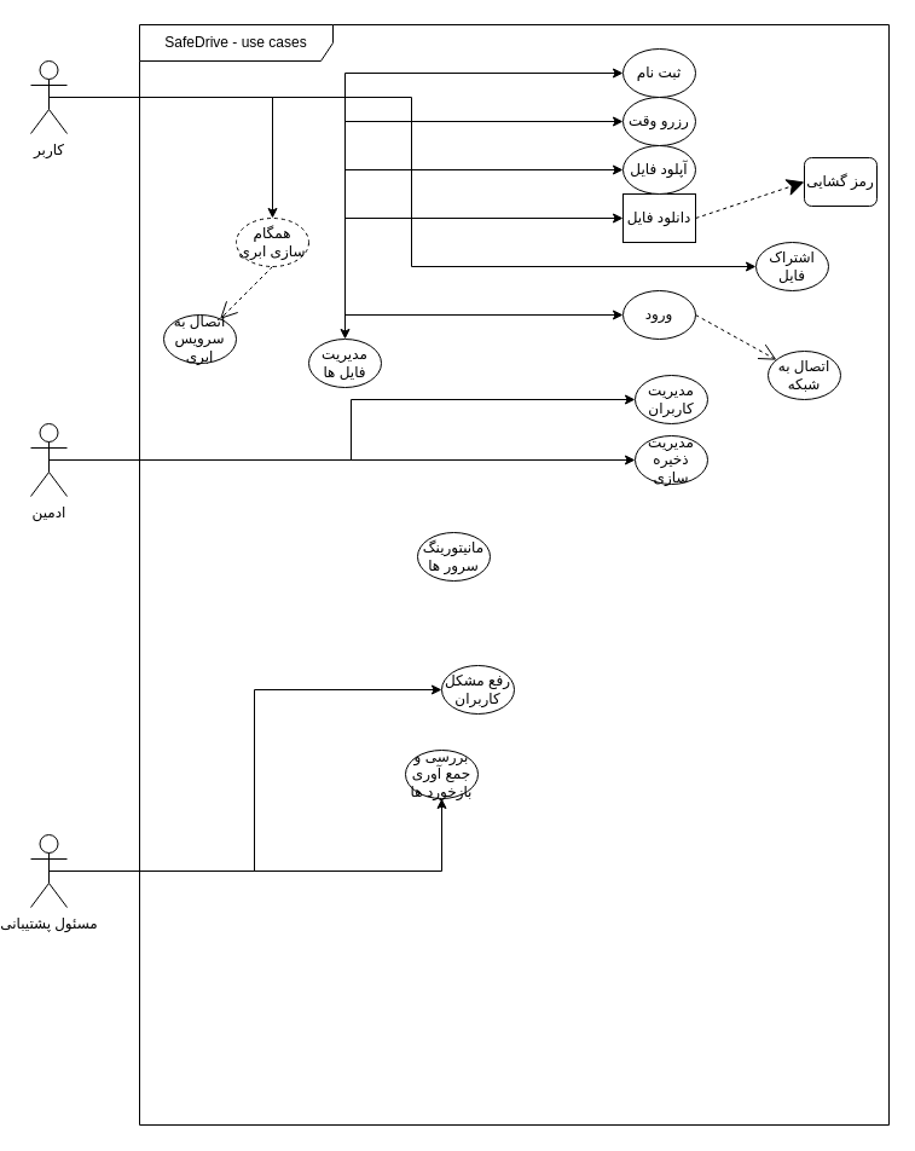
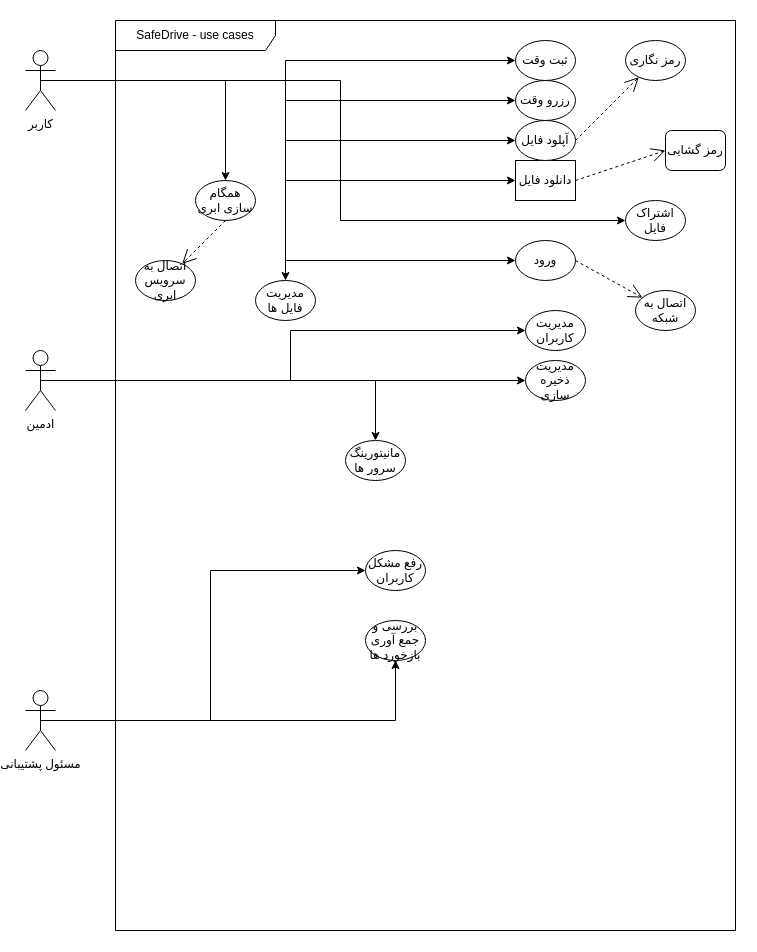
- <mxCell id="19" value="ثبت نام" style="ellipse;whiteSpace=wrap;html=1;" parent="18" vertex="1"><mxGeometry x="400" y="20" width="60" height="40" as="geometry" /></mxCell>
+ <mxCell id="19" value="ثبت وقت" style="ellipse;whiteSpace=wrap;html=1;" parent="18" vertex="1"><mxGeometry x="400" y="20" width="60" height="40" as="geometry" /></mxCell>
+ <mxCell id="28" value="رمز نگاری" style="ellipse;whiteSpace=wrap;html=1;" vertex="1" parent="18"><mxGeometry x="510" y="20" width="60" height="40" as="geometry" /></mxCell>
+ <mxCell id="23" style="endArrow=open;endSize=12;dashed=1;html=1;rounded=0;exitX=1;exitY=0.5;exitDx=0;exitDy=0;" edge="1" parent="18" source="24" target="28"><mxGeometry relative="1" as="geometry" /></mxCell>
- <mxCell id="30" style="endArrow=classic;endSize=12;dashed=1;html=1;rounded=0;exitX=1;exitY=0.5;exitDx=0;exitDy=0;entryX=0;entryY=0.5;entryDx=0;entryDy=0;" edge="1" parent="18" source="22" target="29"><mxGeometry relative="1" as="geometry"><mxPoint x="470" y="130" as="sourcePoint" /><mxPoint x="533" y="67" as="targetPoint" /></mxGeometry></mxCell>
+ <mxCell id="30" style="endArrow=open;endSize=12;dashed=1;html=1;rounded=0;exitX=1;exitY=0.5;exitDx=0;exitDy=0;entryX=0;entryY=0.5;entryDx=0;entryDy=0;" edge="1" parent="18" source="22" target="29"><mxGeometry relative="1" as="geometry"><mxPoint x="470" y="130" as="sourcePoint" /><mxPoint x="533" y="67" as="targetPoint" /></mxGeometry></mxCell>
- <mxCell id="31" value="همگام سازی ابری" style="ellipse;whiteSpace=wrap;html=1;dashed=1;" vertex="1" parent="18"><mxGeometry x="80" y="160" width="60" height="40" as="geometry" /></mxCell>
+ <mxCell id="31" value="همگام سازی ابری" style="ellipse;whiteSpace=wrap;html=1;" vertex="1" parent="18"><mxGeometry x="80" y="160" width="60" height="40" as="geometry" /></mxCell>
+ <mxCell id="12" style="edgeStyle=orthogonalEdgeStyle;rounded=0;orthogonalLoop=1;jettySize=auto;html=1;exitX=0.5;exitY=0.5;exitDx=0;exitDy=0;exitPerimeter=0;" edge="1" parent="1" source="14" target="35"><mxGeometry relative="1" as="geometry" /></mxCell>
- <mxCell id="40" value="بررسی و جمع آوری بازخورد ها" style="ellipse;whiteSpace=wrap;html=1;" vertex="1" parent="18"><mxGeometry x="220" y="600" width="60" height="40" as="geometry" /></mxCell>
+ <mxCell id="40" value="بررسی و جمع آوری بازخورد ها" style="ellipse;whiteSpace=wrap;html=1;" vertex="1" parent="18"><mxGeometry x="250" y="600" width="60" height="40" as="geometry" /></mxCell>
